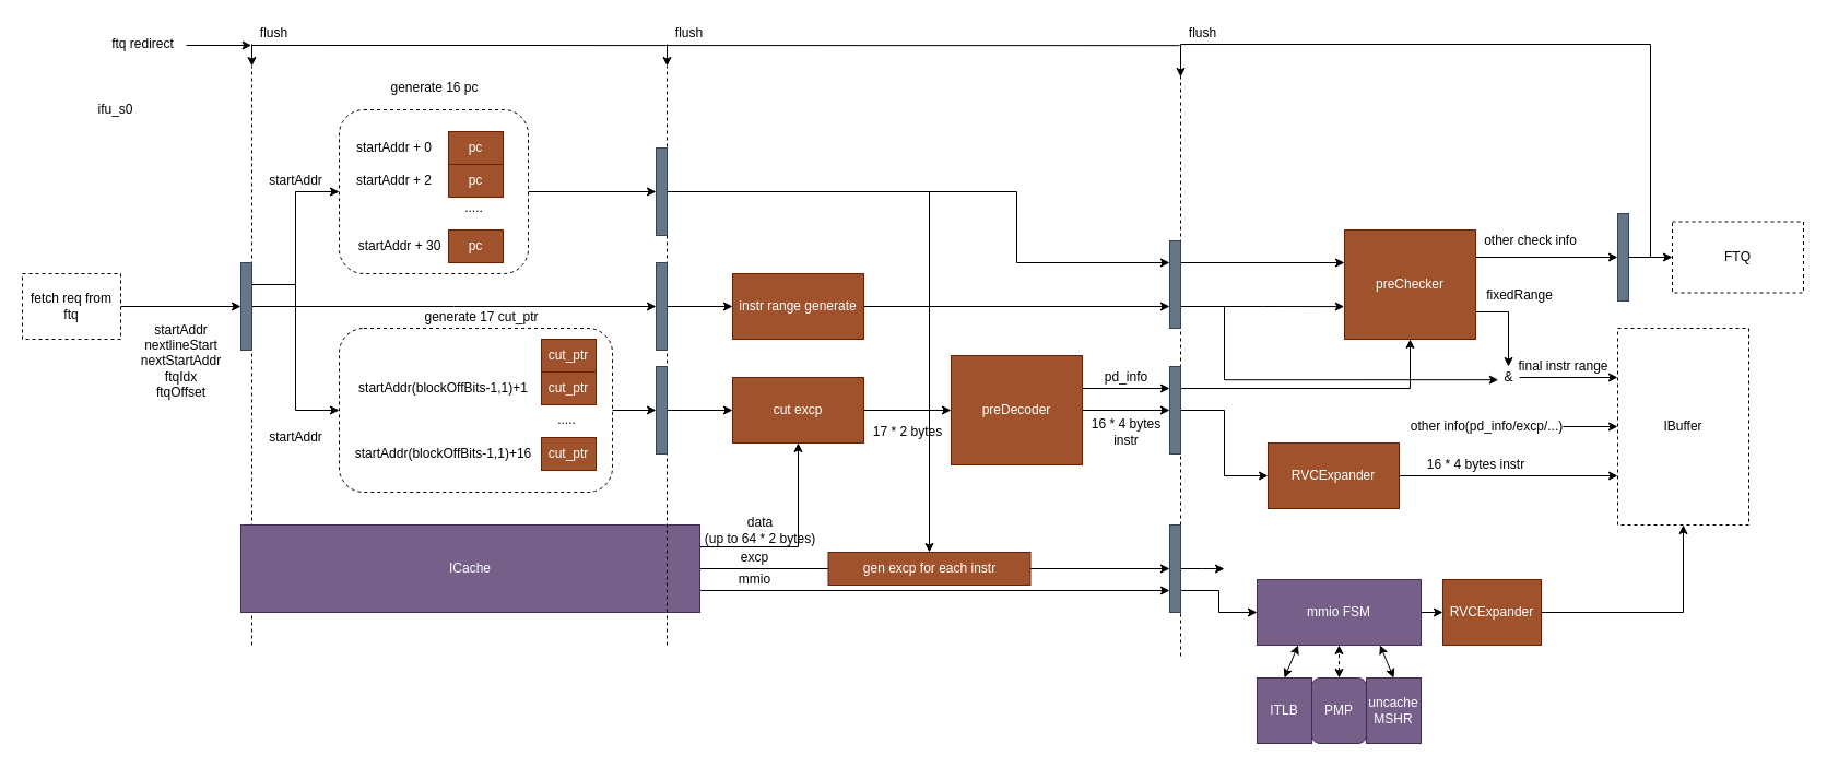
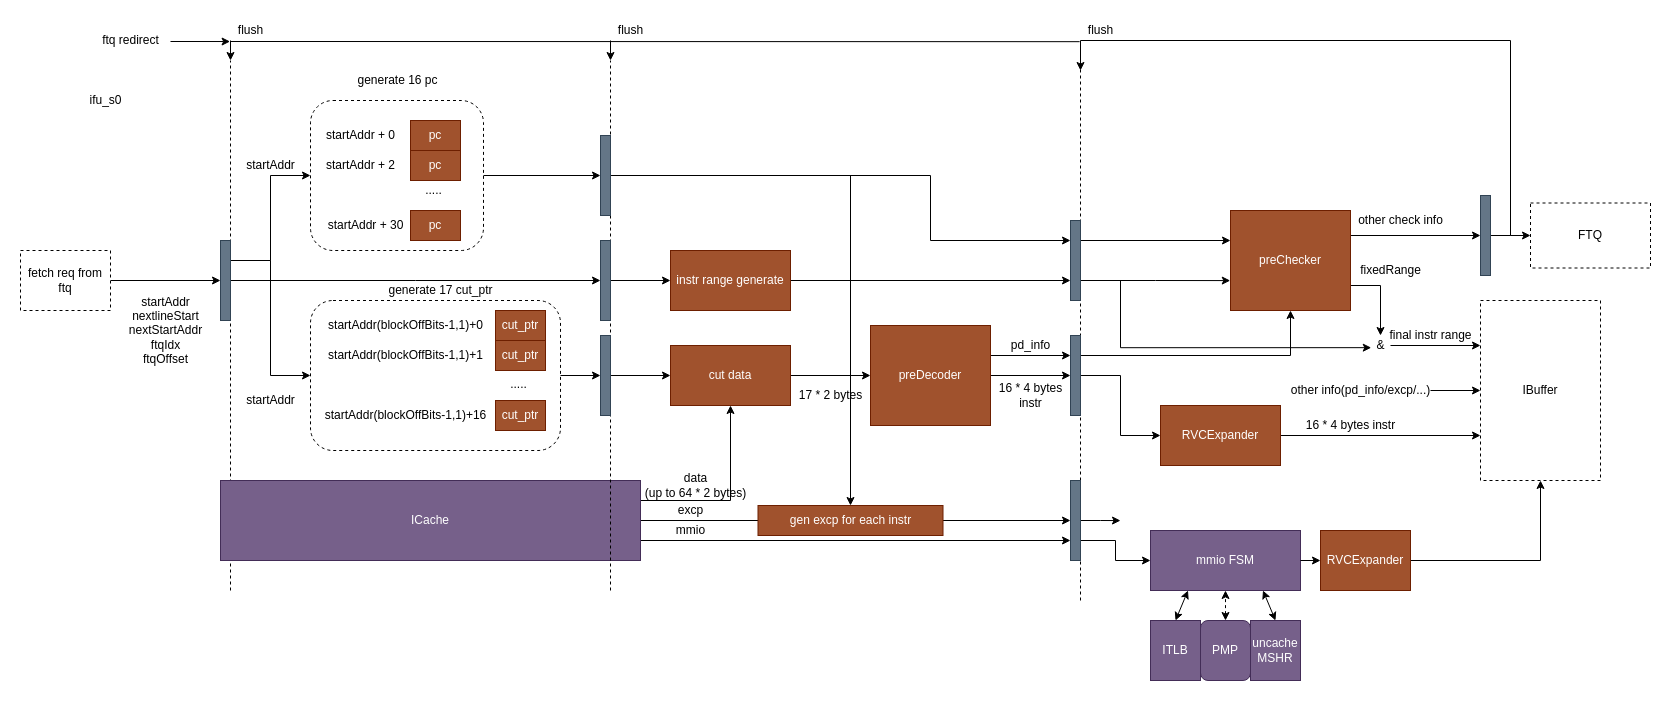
+ <mxCell id="31" value="startAddr(blockOffBits-1,1)+0" style="text;html=1;align=center;verticalAlign=middle;resizable=0;points=[];autosize=1;strokeColor=none;fillColor=none;" parent="26" vertex="1"><mxGeometry x="10" y="35" width="170" height="20" as="geometry" /></mxCell>
- <mxCell id="53" value="cut excp" style="rounded=0;whiteSpace=wrap;html=1;strokeColor=#6D1F00;fillColor=#a0522d;fontColor=#ffffff;" parent="1" vertex="1"><mxGeometry x="670" y="345" width="120" height="60" as="geometry" /></mxCell>
+ <mxCell id="53" value="cut data" style="rounded=0;whiteSpace=wrap;html=1;strokeColor=#6D1F00;fillColor=#a0522d;fontColor=#ffffff;" parent="1" vertex="1"><mxGeometry x="670" y="345" width="120" height="60" as="geometry" /></mxCell>
